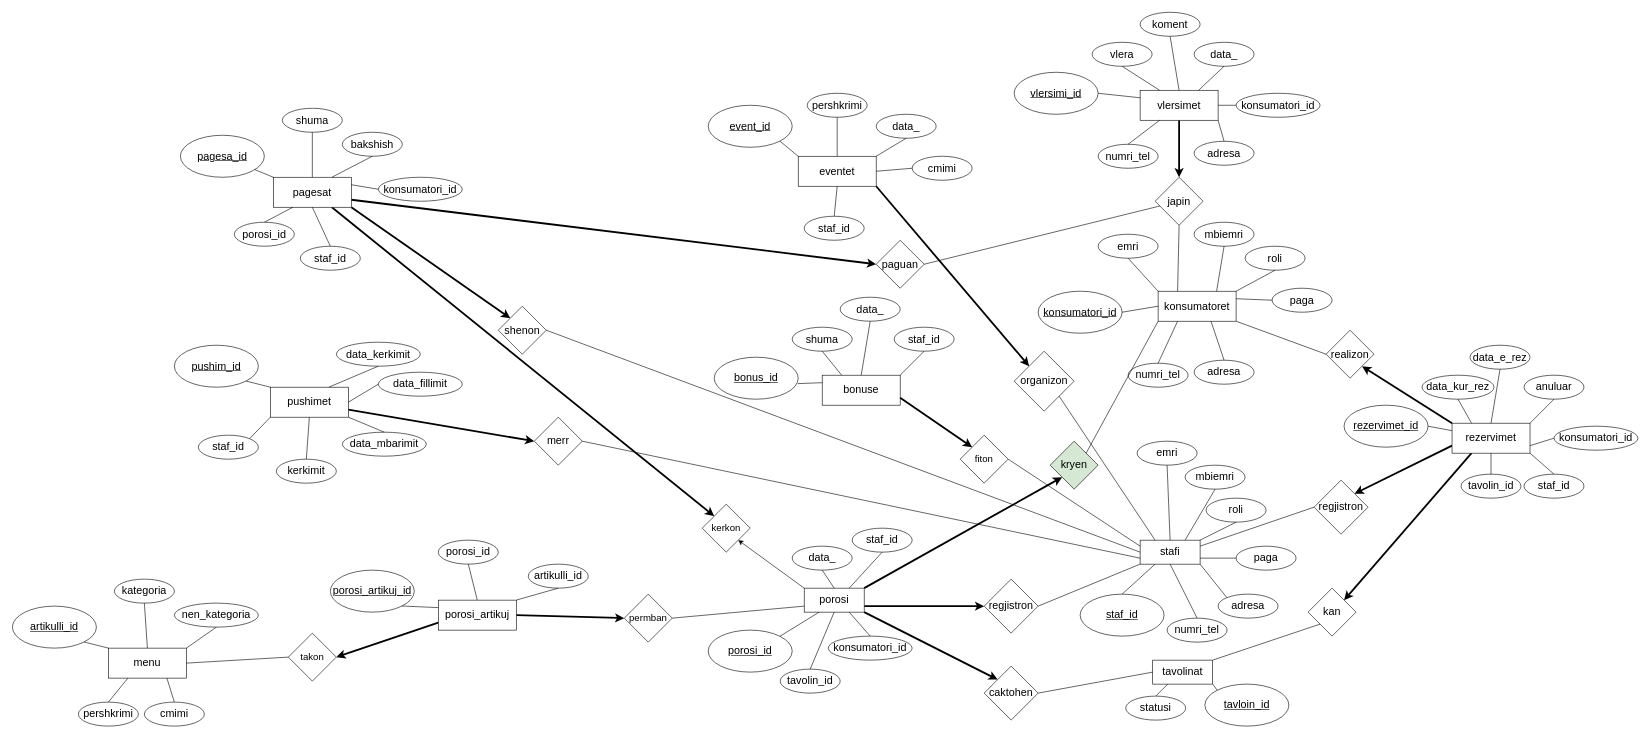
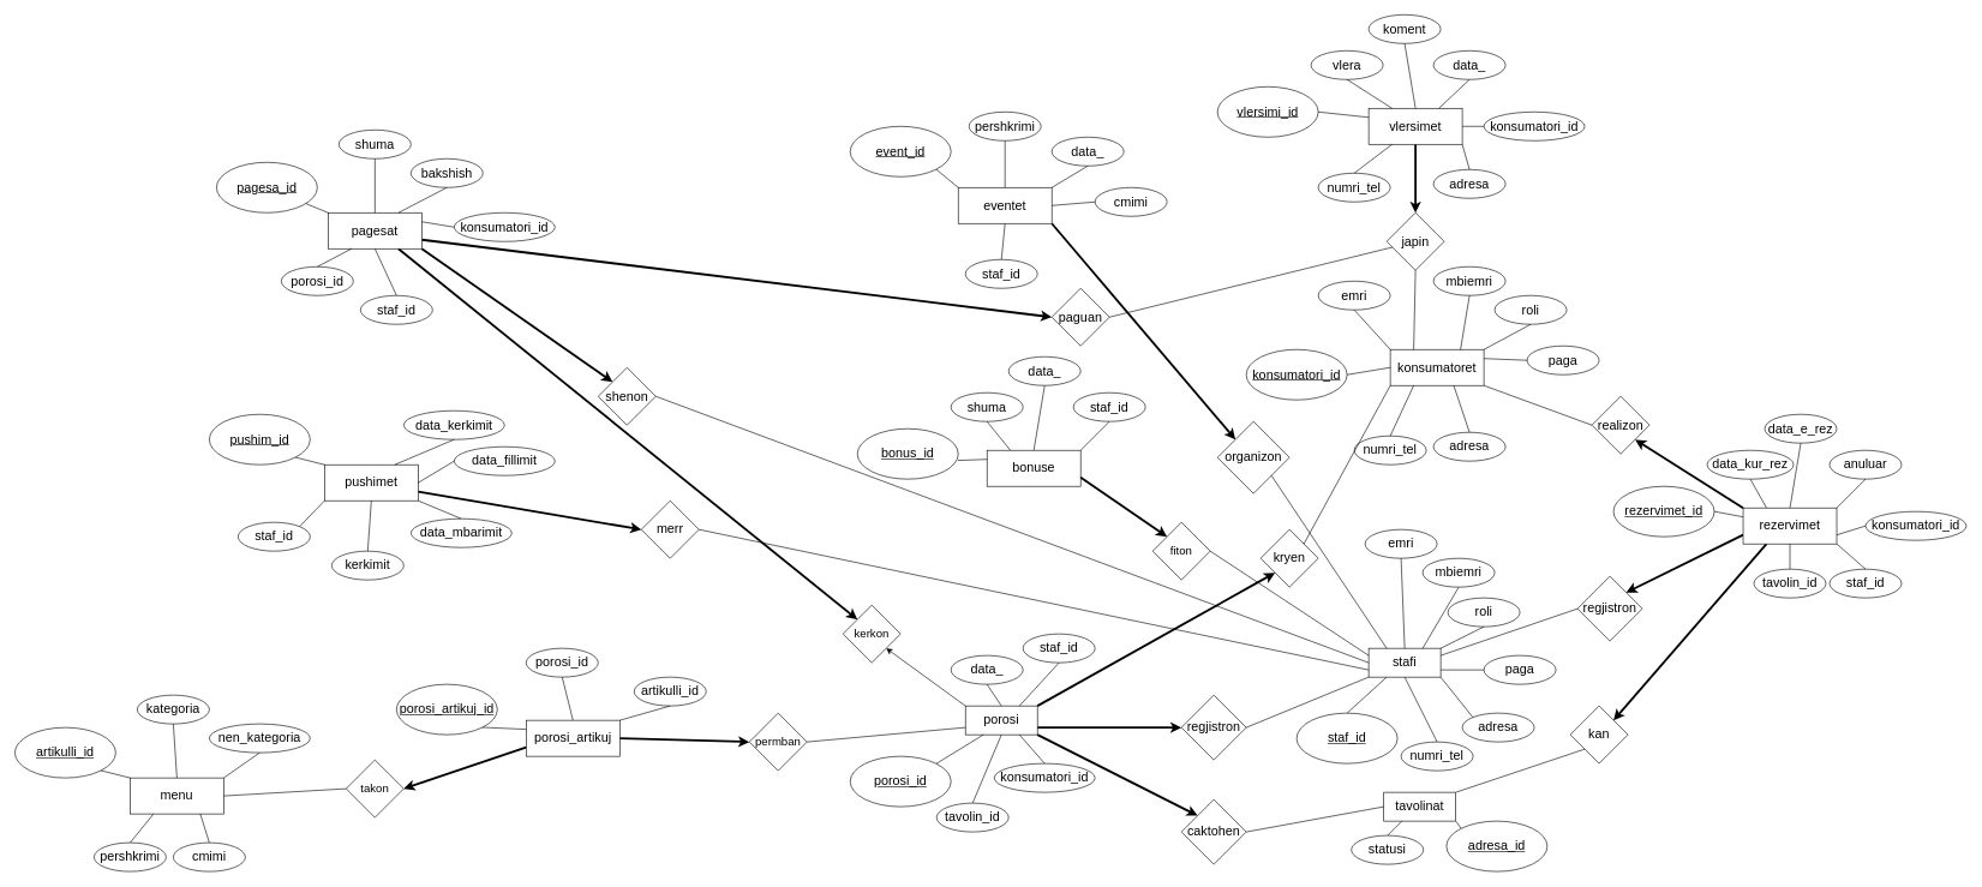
- <mxCell id="177" value="kryen" style="rhombus;whiteSpace=wrap;html=1;fontSize=18;fillColor=#d5e8d4;" parent="1" vertex="1"><mxGeometry x="1750" y="735" width="80" height="80" as="geometry" /></mxCell>
+ <mxCell id="177" value="kryen" style="rhombus;whiteSpace=wrap;html=1;fontSize=18;" parent="1" vertex="1"><mxGeometry x="1750" y="735" width="80" height="80" as="geometry" /></mxCell>
- <mxCell id="19" value="tavloin_id" style="ellipse;whiteSpace=wrap;html=1;align=center;fontStyle=4;fontSize=18;" parent="1" vertex="1"><mxGeometry x="2008" y="1140" width="140" height="70" as="geometry" /></mxCell>
+ <mxCell id="19" value="adresa_id" style="ellipse;whiteSpace=wrap;html=1;align=center;fontStyle=4;fontSize=18;" parent="1" vertex="1"><mxGeometry x="2008" y="1140" width="140" height="70" as="geometry" /></mxCell>
